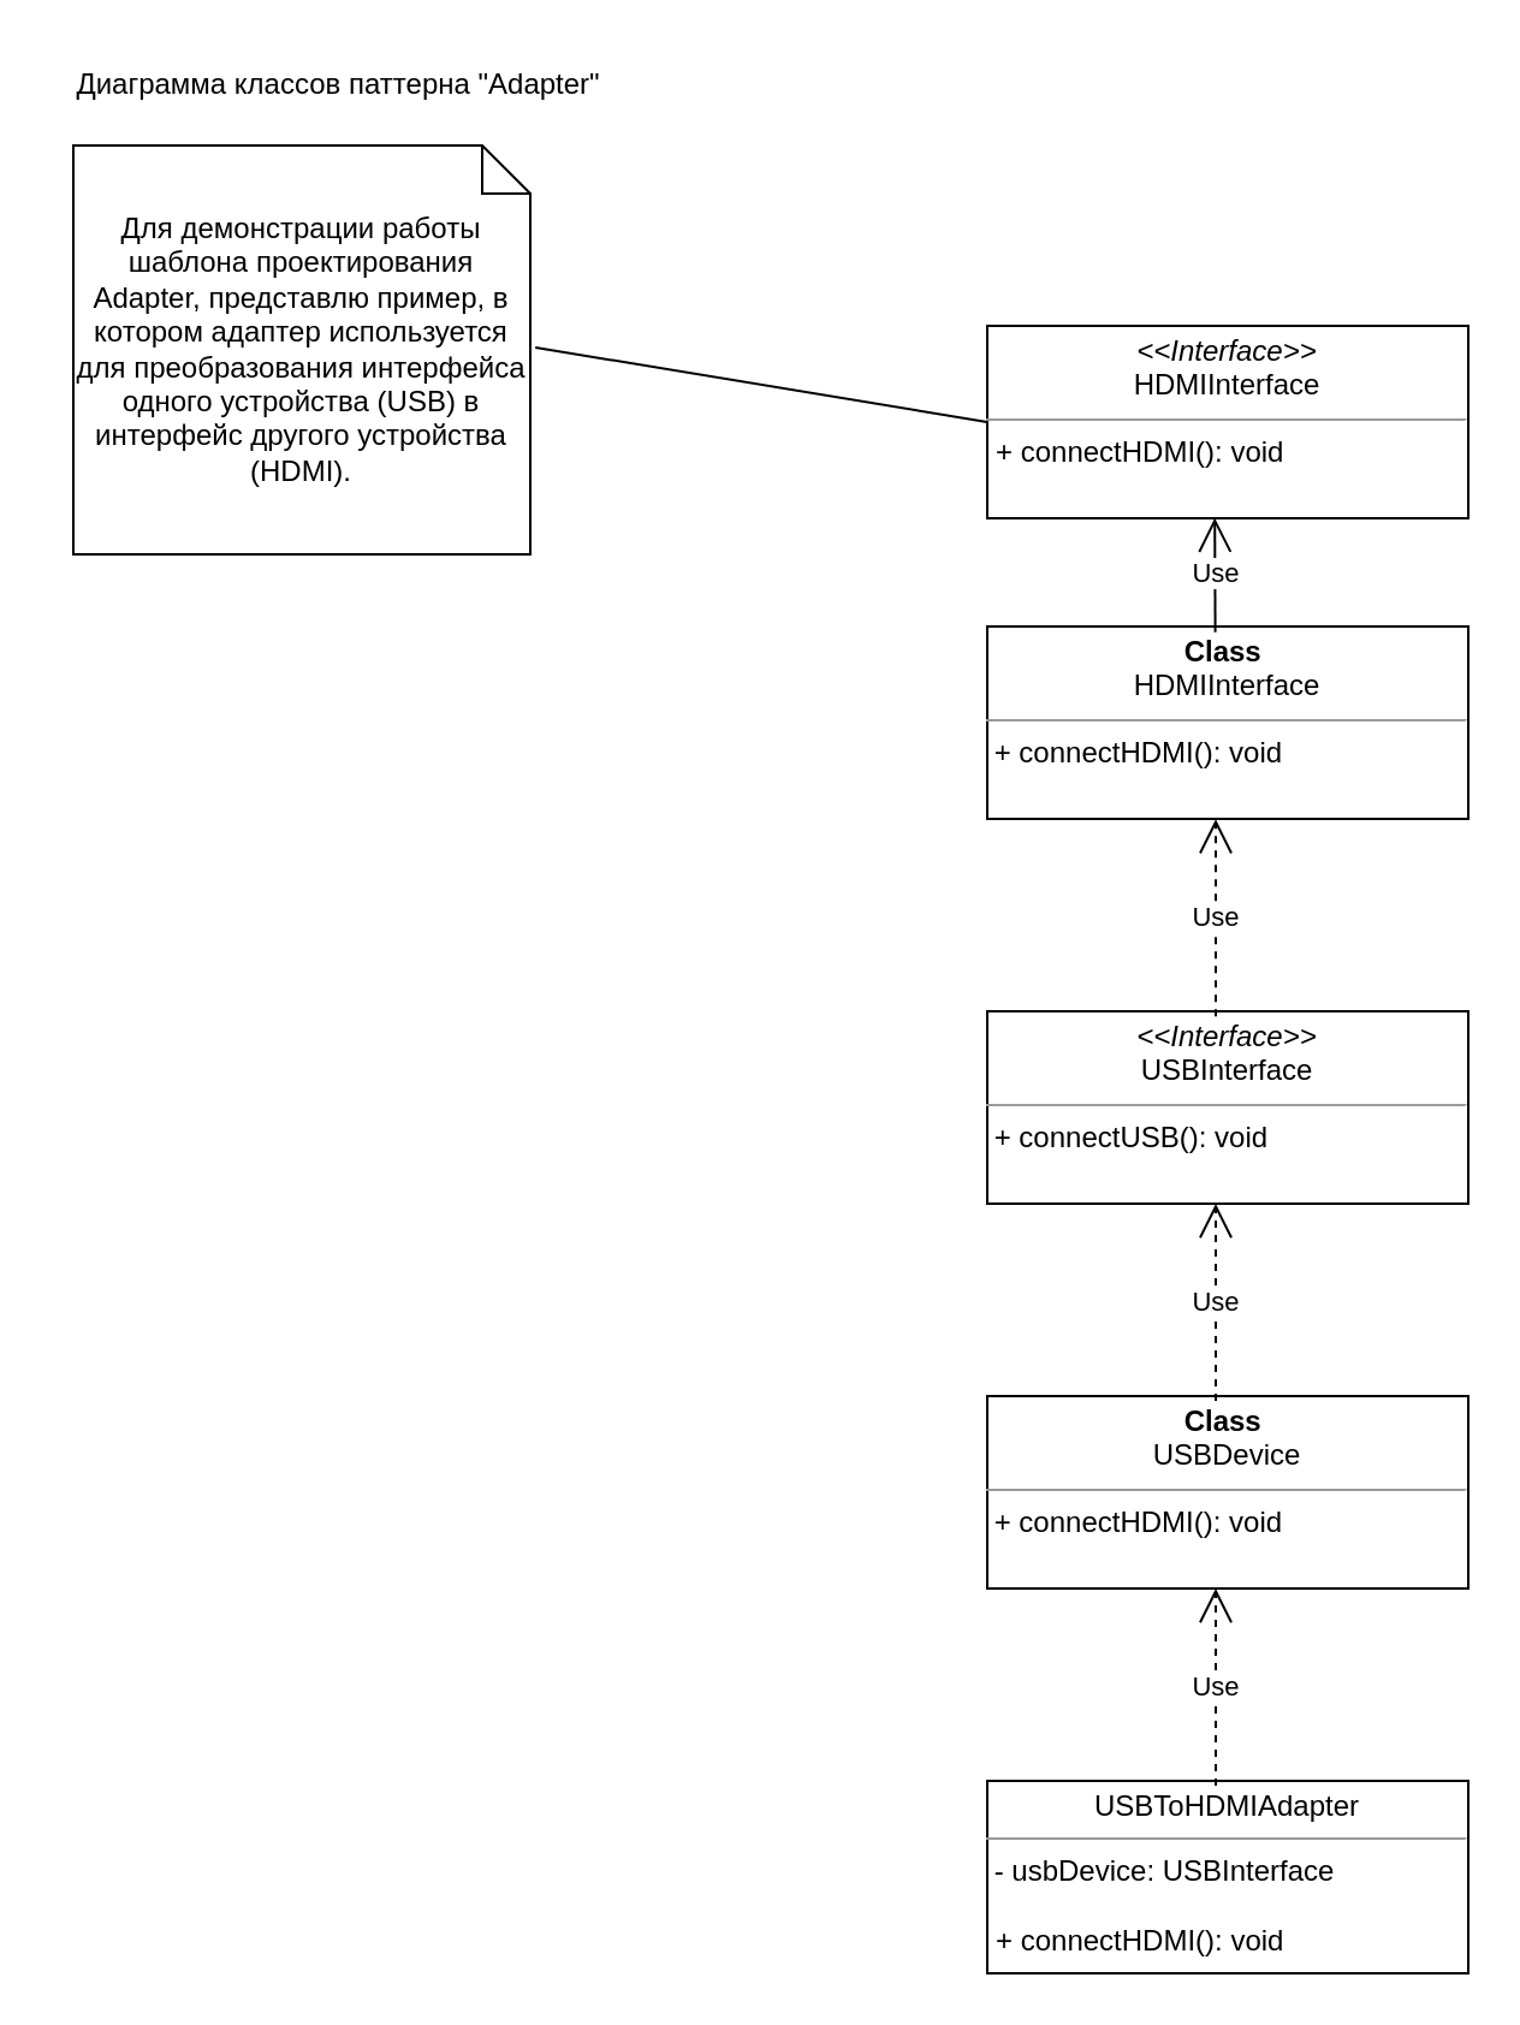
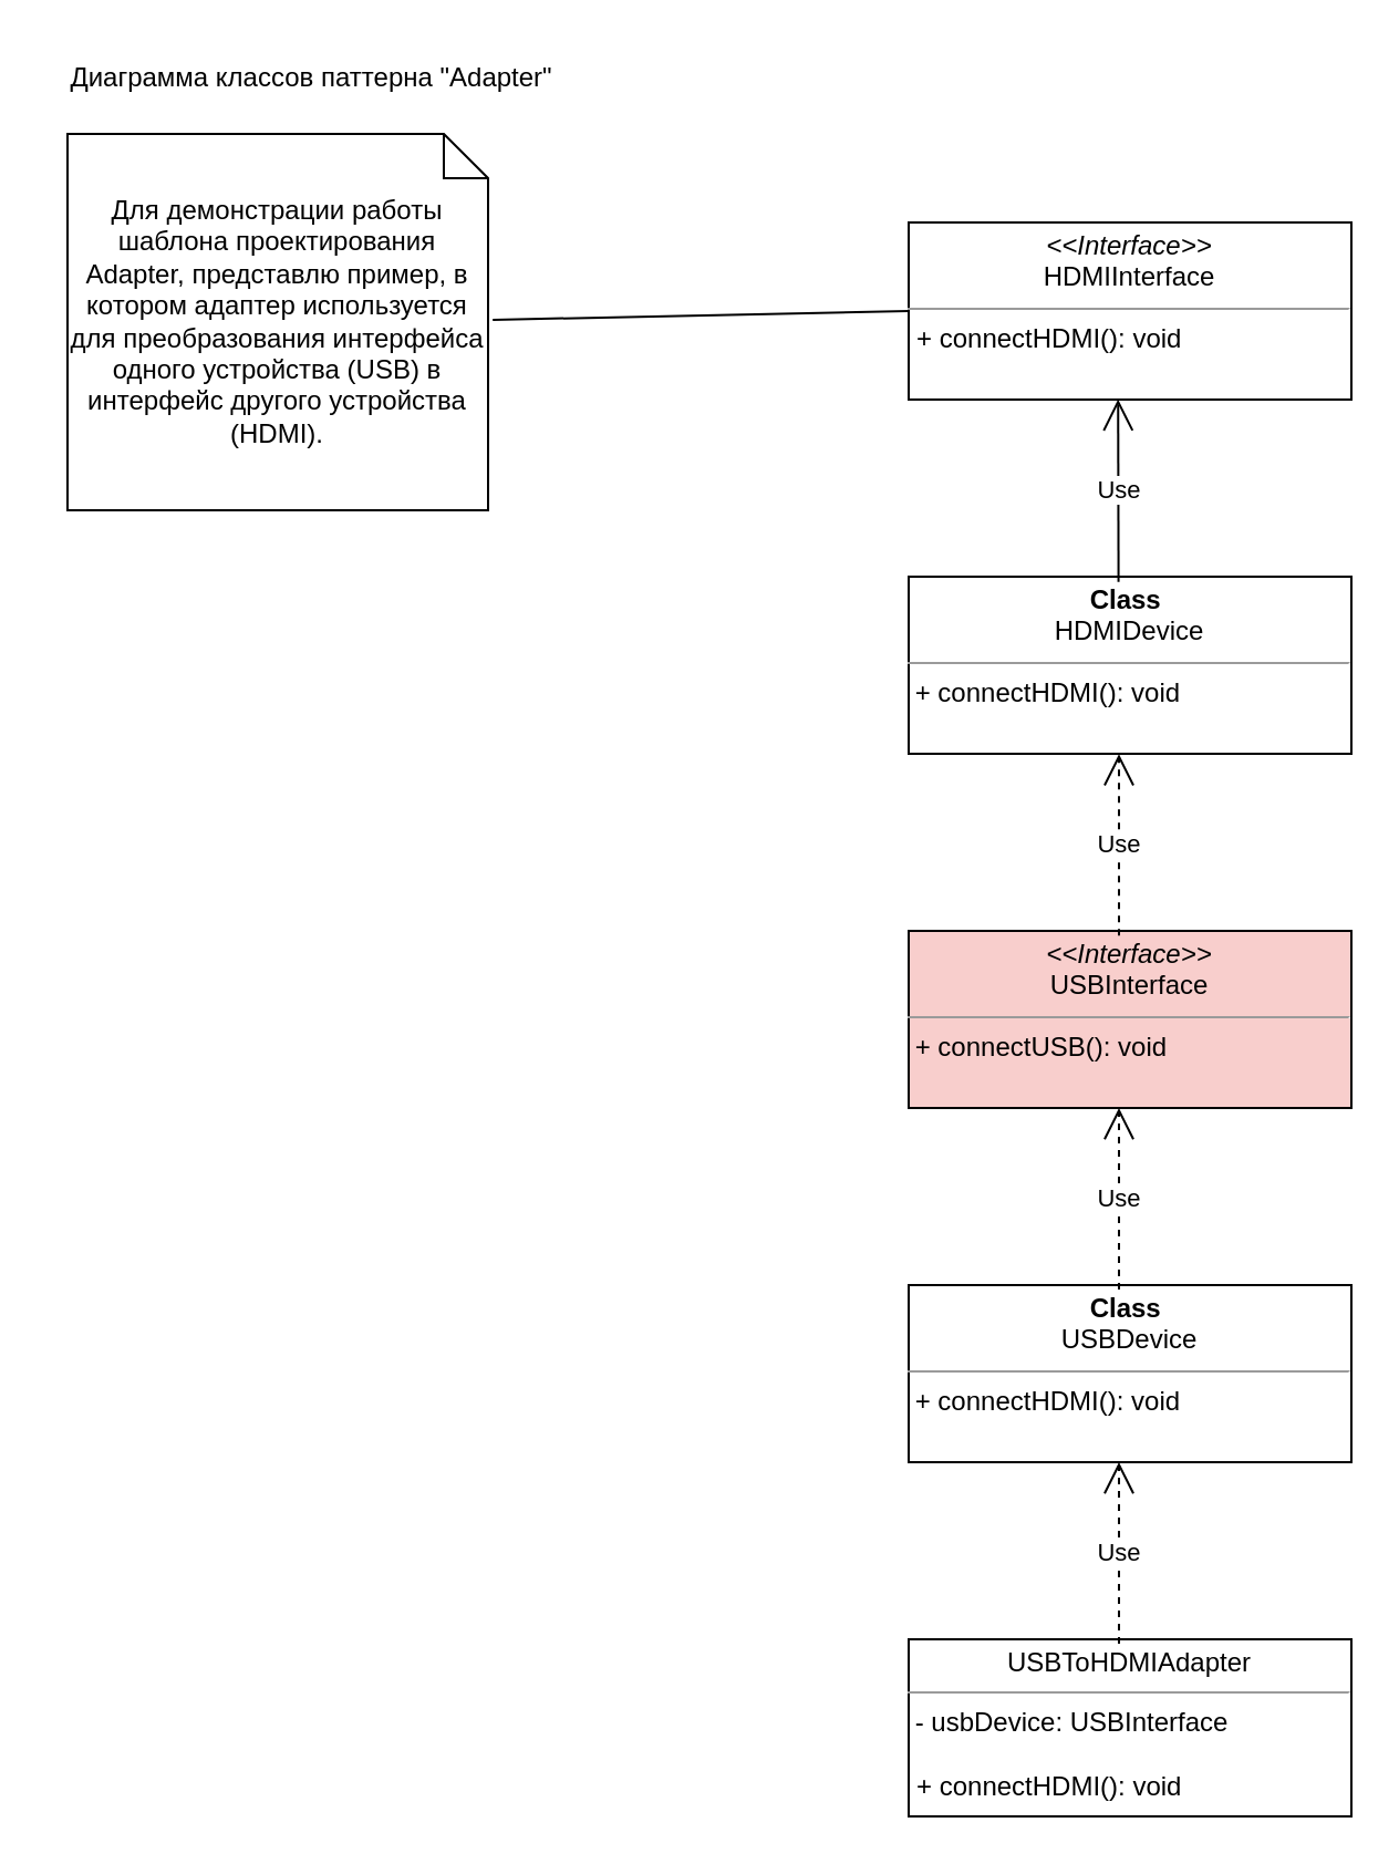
- <mxCell id="4" value="&lt;p style=&quot;margin:0px;margin-top:4px;text-align:center;&quot;&gt;&lt;i&gt;&amp;lt;&amp;lt;Interface&amp;gt;&amp;gt;&lt;/i&gt;&lt;br&gt;HDMIInterface&lt;br&gt;&lt;/p&gt;&lt;hr size=&quot;1&quot;&gt;&lt;p style=&quot;margin:0px;margin-left:4px;&quot;&gt;+&amp;nbsp;connectHDMI(): void&lt;br&gt;&lt;/p&gt;&lt;p style=&quot;margin:0px;margin-left:4px;&quot;&gt;&lt;br&gt;&lt;/p&gt;" style="verticalAlign=top;align=left;overflow=fill;fontSize=12;fontFamily=Helvetica;html=1;whiteSpace=wrap;" parent="1" vertex="1"><mxGeometry x="410" y="135" width="200" height="80" as="geometry" /></mxCell>
+ <mxCell id="4" value="&lt;p style=&quot;margin:0px;margin-top:4px;text-align:center;&quot;&gt;&lt;i&gt;&amp;lt;&amp;lt;Interface&amp;gt;&amp;gt;&lt;/i&gt;&lt;br&gt;HDMIInterface&lt;br&gt;&lt;/p&gt;&lt;hr size=&quot;1&quot;&gt;&lt;p style=&quot;margin:0px;margin-left:4px;&quot;&gt;+&amp;nbsp;connectHDMI(): void&lt;br&gt;&lt;/p&gt;&lt;p style=&quot;margin:0px;margin-left:4px;&quot;&gt;&lt;br&gt;&lt;/p&gt;" style="verticalAlign=top;align=left;overflow=fill;fontSize=12;fontFamily=Helvetica;html=1;whiteSpace=wrap;" parent="1" vertex="1"><mxGeometry x="410" y="100" width="200" height="80" as="geometry" /></mxCell>
- <mxCell id="5" value="&lt;p style=&quot;margin:0px;margin-top:4px;text-align:center;&quot;&gt;&lt;b&gt;Class&amp;nbsp;&lt;/b&gt;&lt;/p&gt;&lt;div style=&quot;text-align: center;&quot;&gt;&lt;span style=&quot;background-color: initial;&quot;&gt;HDMIInterface&lt;/span&gt;&lt;/div&gt;&lt;hr size=&quot;1&quot;&gt;&lt;p style=&quot;margin:0px;margin-left:4px;&quot;&gt;&lt;/p&gt;&amp;nbsp;+ connectHDMI(): void&lt;p style=&quot;margin:0px;margin-left:4px;&quot;&gt;&lt;br&gt;&lt;/p&gt;" style="verticalAlign=top;align=left;overflow=fill;fontSize=12;fontFamily=Helvetica;html=1;whiteSpace=wrap;" parent="1" vertex="1"><mxGeometry x="410" y="260" width="200" height="80" as="geometry" /></mxCell>
+ <mxCell id="5" value="&lt;p style=&quot;margin:0px;margin-top:4px;text-align:center;&quot;&gt;&lt;b&gt;Class&amp;nbsp;&lt;/b&gt;&lt;/p&gt;&lt;div style=&quot;text-align: center;&quot;&gt;&lt;span style=&quot;background-color: initial;&quot;&gt;HDMIDevice&lt;/span&gt;&lt;/div&gt;&lt;hr size=&quot;1&quot;&gt;&lt;p style=&quot;margin:0px;margin-left:4px;&quot;&gt;&lt;/p&gt;&amp;nbsp;+ connectHDMI(): void&lt;p style=&quot;margin:0px;margin-left:4px;&quot;&gt;&lt;br&gt;&lt;/p&gt;" style="verticalAlign=top;align=left;overflow=fill;fontSize=12;fontFamily=Helvetica;html=1;whiteSpace=wrap;" parent="1" vertex="1"><mxGeometry x="410" y="260" width="200" height="80" as="geometry" /></mxCell>
- <mxCell id="7" value="&lt;p style=&quot;margin:0px;margin-top:4px;text-align:center;&quot;&gt;&lt;i&gt;&amp;lt;&amp;lt;Interface&amp;gt;&amp;gt;&lt;/i&gt;&lt;br&gt; USBInterface&lt;br&gt;&lt;/p&gt;&lt;hr size=&quot;1&quot;&gt;&lt;p style=&quot;margin:0px;margin-left:4px;&quot;&gt;&lt;/p&gt;&amp;nbsp;+ connectUSB(): void&lt;p style=&quot;margin:0px;margin-left:4px;&quot;&gt;&lt;br&gt;&lt;/p&gt;" style="verticalAlign=top;align=left;overflow=fill;fontSize=12;fontFamily=Helvetica;html=1;whiteSpace=wrap;" parent="1" vertex="1"><mxGeometry x="410" y="420" width="200" height="80" as="geometry" /></mxCell>
+ <mxCell id="7" value="&lt;p style=&quot;margin:0px;margin-top:4px;text-align:center;&quot;&gt;&lt;i&gt;&amp;lt;&amp;lt;Interface&amp;gt;&amp;gt;&lt;/i&gt;&lt;br&gt; USBInterface&lt;br&gt;&lt;/p&gt;&lt;hr size=&quot;1&quot;&gt;&lt;p style=&quot;margin:0px;margin-left:4px;&quot;&gt;&lt;/p&gt;&amp;nbsp;+ connectUSB(): void&lt;p style=&quot;margin:0px;margin-left:4px;&quot;&gt;&lt;br&gt;&lt;/p&gt;" style="verticalAlign=top;align=left;overflow=fill;fontSize=12;fontFamily=Helvetica;html=1;whiteSpace=wrap;fillColor=#f8cecc;" parent="1" vertex="1"><mxGeometry x="410" y="420" width="200" height="80" as="geometry" /></mxCell>
